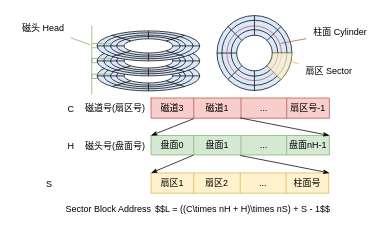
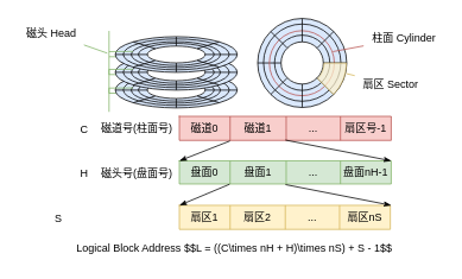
- <mxCell id="88" value="磁道号(扇区号)" style="text;html=1;align=center;verticalAlign=middle;resizable=0;points=[];autosize=1;strokeColor=none;fillColor=none;" vertex="1" parent="1"><mxGeometry x="104" y="131" width="98" height="26" as="geometry" /></mxCell>
+ <mxCell id="88" value="磁道号(柱面号)" style="text;html=1;align=center;verticalAlign=middle;resizable=0;points=[];autosize=1;strokeColor=none;fillColor=none;" vertex="1" parent="1"><mxGeometry x="104" y="131" width="98" height="26" as="geometry" /></mxCell>
- <mxCell id="84" value="磁道3" style="shape=partialRectangle;html=1;whiteSpace=wrap;connectable=0;fillColor=none;top=0;left=0;bottom=0;right=0;overflow=hidden;strokeWidth=0;" vertex="1" parent="83"><mxGeometry width="57" height="27" as="geometry"><mxRectangle width="57" height="27" as="alternateBounds" /></mxGeometry></mxCell>
+ <mxCell id="84" value="磁道0" style="shape=partialRectangle;html=1;whiteSpace=wrap;connectable=0;fillColor=none;top=0;left=0;bottom=0;right=0;overflow=hidden;strokeWidth=0;" vertex="1" parent="83"><mxGeometry width="57" height="27" as="geometry"><mxRectangle width="57" height="27" as="alternateBounds" /></mxGeometry></mxCell>
- <mxCell id="95" value="柱面号" style="shape=partialRectangle;html=1;whiteSpace=wrap;connectable=0;fillColor=none;top=0;left=0;bottom=0;right=0;overflow=hidden;strokeWidth=0;" vertex="1" parent="91"><mxGeometry x="180" width="57" height="27" as="geometry"><mxRectangle width="57" height="27" as="alternateBounds" /></mxGeometry></mxCell>
+ <mxCell id="95" value="扇区nS" style="shape=partialRectangle;html=1;whiteSpace=wrap;connectable=0;fillColor=none;top=0;left=0;bottom=0;right=0;overflow=hidden;strokeWidth=0;" vertex="1" parent="91"><mxGeometry x="180" width="57" height="27" as="geometry"><mxRectangle width="57" height="27" as="alternateBounds" /></mxGeometry></mxCell>
- <mxCell id="98" value="Sector Block Address" style="text;html=1;align=center;verticalAlign=middle;resizable=0;points=[];autosize=1;strokeColor=none;fillColor=none;" vertex="1" parent="1"><mxGeometry x="76" y="265" width="135" height="26" as="geometry" /></mxCell>
+ <mxCell id="98" value="Logical Block Address" style="text;html=1;align=center;verticalAlign=middle;resizable=0;points=[];autosize=1;strokeColor=none;fillColor=none;" vertex="1" parent="1"><mxGeometry x="76" y="265" width="135" height="26" as="geometry" /></mxCell>
